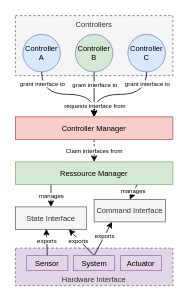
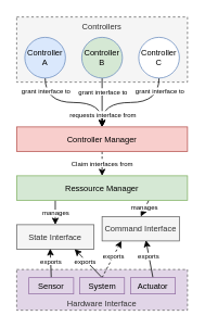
- <mxCell id="12" value="Controller C" style="ellipse;whiteSpace=wrap;html=1;aspect=fixed;fillColor=#dae8fc;strokeColor=#6c8ebf;fontSize=10;" parent="1" vertex="1"><mxGeometry x="170" y="45" width="50" height="50" as="geometry" /></mxCell>
+ <mxCell id="12" value="Controller C" style="ellipse;whiteSpace=wrap;html=1;aspect=fixed;fillColor=#ffffff;strokeColor=#6c8ebf;fontSize=10;" parent="1" vertex="1"><mxGeometry x="170" y="45" width="50" height="50" as="geometry" /></mxCell>
- <mxCell id="26" style="rounded=0;orthogonalLoop=1;jettySize=auto;html=1;exitX=0.5;exitY=0;exitDx=0;exitDy=0;entryX=0.25;entryY=1;entryDx=0;entryDy=0;" parent="1" source="28" target="22" edge="1"><mxGeometry relative="1" as="geometry" /></mxCell>
+ <mxCell id="26" style="rounded=0;orthogonalLoop=1;jettySize=auto;html=1;exitX=0.5;exitY=0;exitDx=0;exitDy=0;entryX=0.25;entryY=1;entryDx=0;entryDy=0;dashed=1;" parent="1" source="28" target="22" edge="1"><mxGeometry relative="1" as="geometry" /></mxCell>
+ <mxCell id="29" style="edgeStyle=none;rounded=0;orthogonalLoop=1;jettySize=auto;html=1;exitX=0.5;exitY=0;exitDx=0;exitDy=0;entryX=0.567;entryY=0.97;entryDx=0;entryDy=0;entryPerimeter=0;" parent="1" source="31" target="22" edge="1"><mxGeometry relative="1" as="geometry" /></mxCell>
+ <mxCell id="30" value="exports" style="edgeLabel;html=1;align=center;verticalAlign=middle;resizable=0;points=[];fontSize=8;" parent="29" vertex="1" connectable="0"><mxGeometry x="0.336" relative="1" as="geometry"><mxPoint x="-0.14" y="3.95" as="offset" /></mxGeometry></mxCell>
